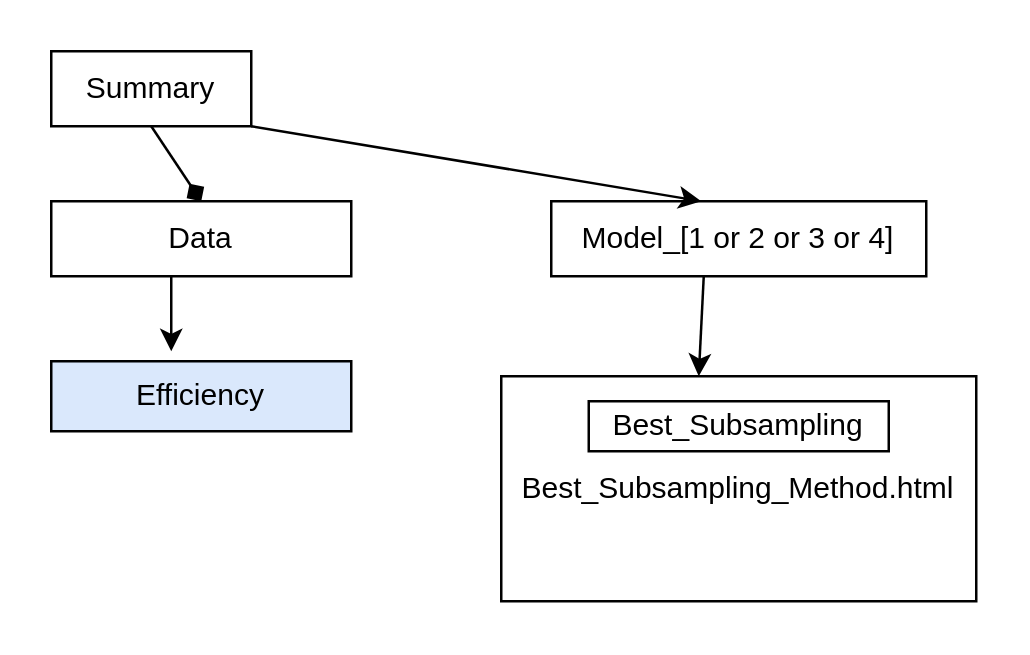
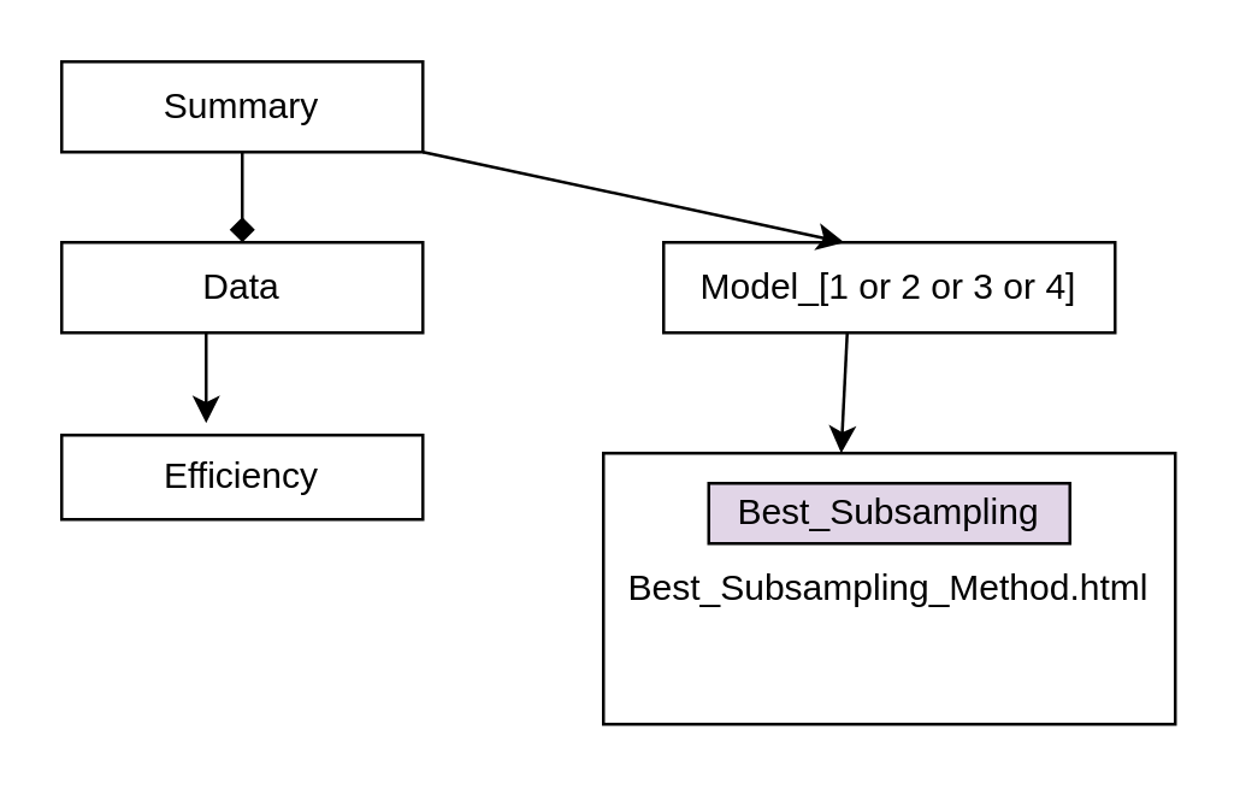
- <mxCell id="3" value="Summary" style="rounded=0;whiteSpace=wrap;html=1;" parent="1" vertex="1"><mxGeometry x="20" y="20" width="80" height="30" as="geometry" /></mxCell>
+ <mxCell id="3" value="Summary" style="rounded=0;whiteSpace=wrap;html=1;" parent="1" vertex="1"><mxGeometry x="20" y="20" width="120" height="30" as="geometry" /></mxCell>
- <mxCell id="7" value="Efficiency" style="rounded=0;whiteSpace=wrap;html=1;fillColor=#dae8fc;" parent="1" vertex="1"><mxGeometry x="20" y="144" width="120" height="28" as="geometry" /></mxCell>
+ <mxCell id="7" value="Efficiency" style="rounded=0;whiteSpace=wrap;html=1;" parent="1" vertex="1"><mxGeometry x="20" y="144" width="120" height="28" as="geometry" /></mxCell>
- <mxCell id="5" value="Best_Subsampling" style="rounded=0;whiteSpace=wrap;html=1;" parent="1" vertex="1"><mxGeometry x="235" y="160" width="120" height="20" as="geometry" /></mxCell>
+ <mxCell id="5" value="Best_Subsampling" style="rounded=0;whiteSpace=wrap;html=1;fillColor=#e1d5e7;" parent="1" vertex="1"><mxGeometry x="235" y="160" width="120" height="20" as="geometry" /></mxCell>
